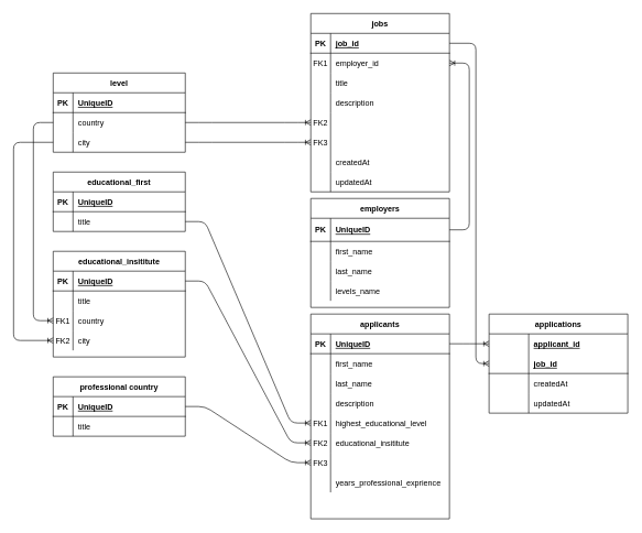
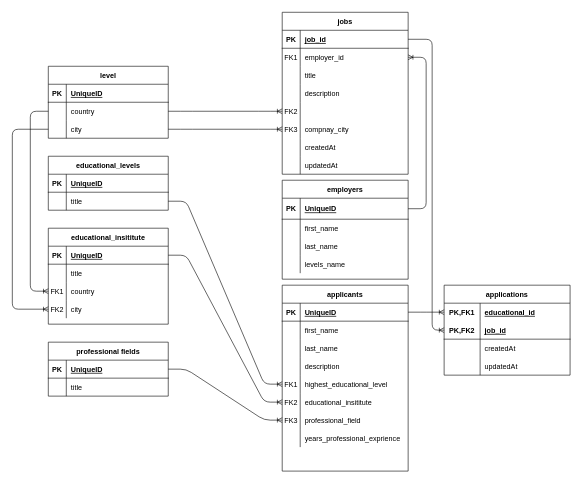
+ <mxCell id="117" value="compnay_city" style="shape=partialRectangle;connectable=0;fillColor=none;top=0;left=0;bottom=0;right=0;align=left;spacingLeft=6;fontStyle=0;overflow=hidden;" parent="115" vertex="1"><mxGeometry x="30" width="180" height="30" as="geometry" /></mxCell>
- <mxCell id="42" value="educational_first" style="shape=table;startSize=30;container=1;collapsible=1;childLayout=tableLayout;fixedRows=1;rowLines=0;fontStyle=1;align=center;resizeLast=1;" parent="1" vertex="1"><mxGeometry x="80" y="260" width="200" height="90" as="geometry" /></mxCell>
+ <mxCell id="42" value="educational_levels" style="shape=table;startSize=30;container=1;collapsible=1;childLayout=tableLayout;fixedRows=1;rowLines=0;fontStyle=1;align=center;resizeLast=1;" parent="1" vertex="1"><mxGeometry x="80" y="260" width="200" height="90" as="geometry" /></mxCell>
+ <mxCell id="58" value="PK,FK1" style="shape=partialRectangle;connectable=0;fillColor=none;top=0;left=0;bottom=0;right=0;fontStyle=1;overflow=hidden;" parent="57" vertex="1"><mxGeometry width="60" height="30" as="geometry" /></mxCell>
- <mxCell id="59" value="applicant_id" style="shape=partialRectangle;connectable=0;fillColor=none;top=0;left=0;bottom=0;right=0;align=left;spacingLeft=6;fontStyle=5;overflow=hidden;" parent="57" vertex="1"><mxGeometry x="60" width="150" height="30" as="geometry" /></mxCell>
+ <mxCell id="59" value="educational_id" style="shape=partialRectangle;connectable=0;fillColor=none;top=0;left=0;bottom=0;right=0;align=left;spacingLeft=6;fontStyle=5;overflow=hidden;" parent="57" vertex="1"><mxGeometry x="60" width="150" height="30" as="geometry" /></mxCell>
+ <mxCell id="61" value="PK,FK2" style="shape=partialRectangle;connectable=0;fillColor=none;top=0;left=0;bottom=0;right=0;fontStyle=1;overflow=hidden;" parent="60" vertex="1"><mxGeometry width="60" height="30" as="geometry" /></mxCell>
- <mxCell id="49" value="professional country" style="shape=table;startSize=30;container=1;collapsible=1;childLayout=tableLayout;fixedRows=1;rowLines=0;fontStyle=1;align=center;resizeLast=1;" parent="1" vertex="1"><mxGeometry x="80" y="570" width="200" height="90" as="geometry" /></mxCell>
+ <mxCell id="49" value="professional fields" style="shape=table;startSize=30;container=1;collapsible=1;childLayout=tableLayout;fixedRows=1;rowLines=0;fontStyle=1;align=center;resizeLast=1;" parent="1" vertex="1"><mxGeometry x="80" y="570" width="200" height="90" as="geometry" /></mxCell>
+ <mxCell id="23" value="professional_field" style="shape=partialRectangle;connectable=0;fillColor=none;top=0;left=0;bottom=0;right=0;align=left;spacingLeft=6;fontStyle=0;overflow=hidden;" parent="21" vertex="1"><mxGeometry x="30" width="180" height="30" as="geometry" /></mxCell>
